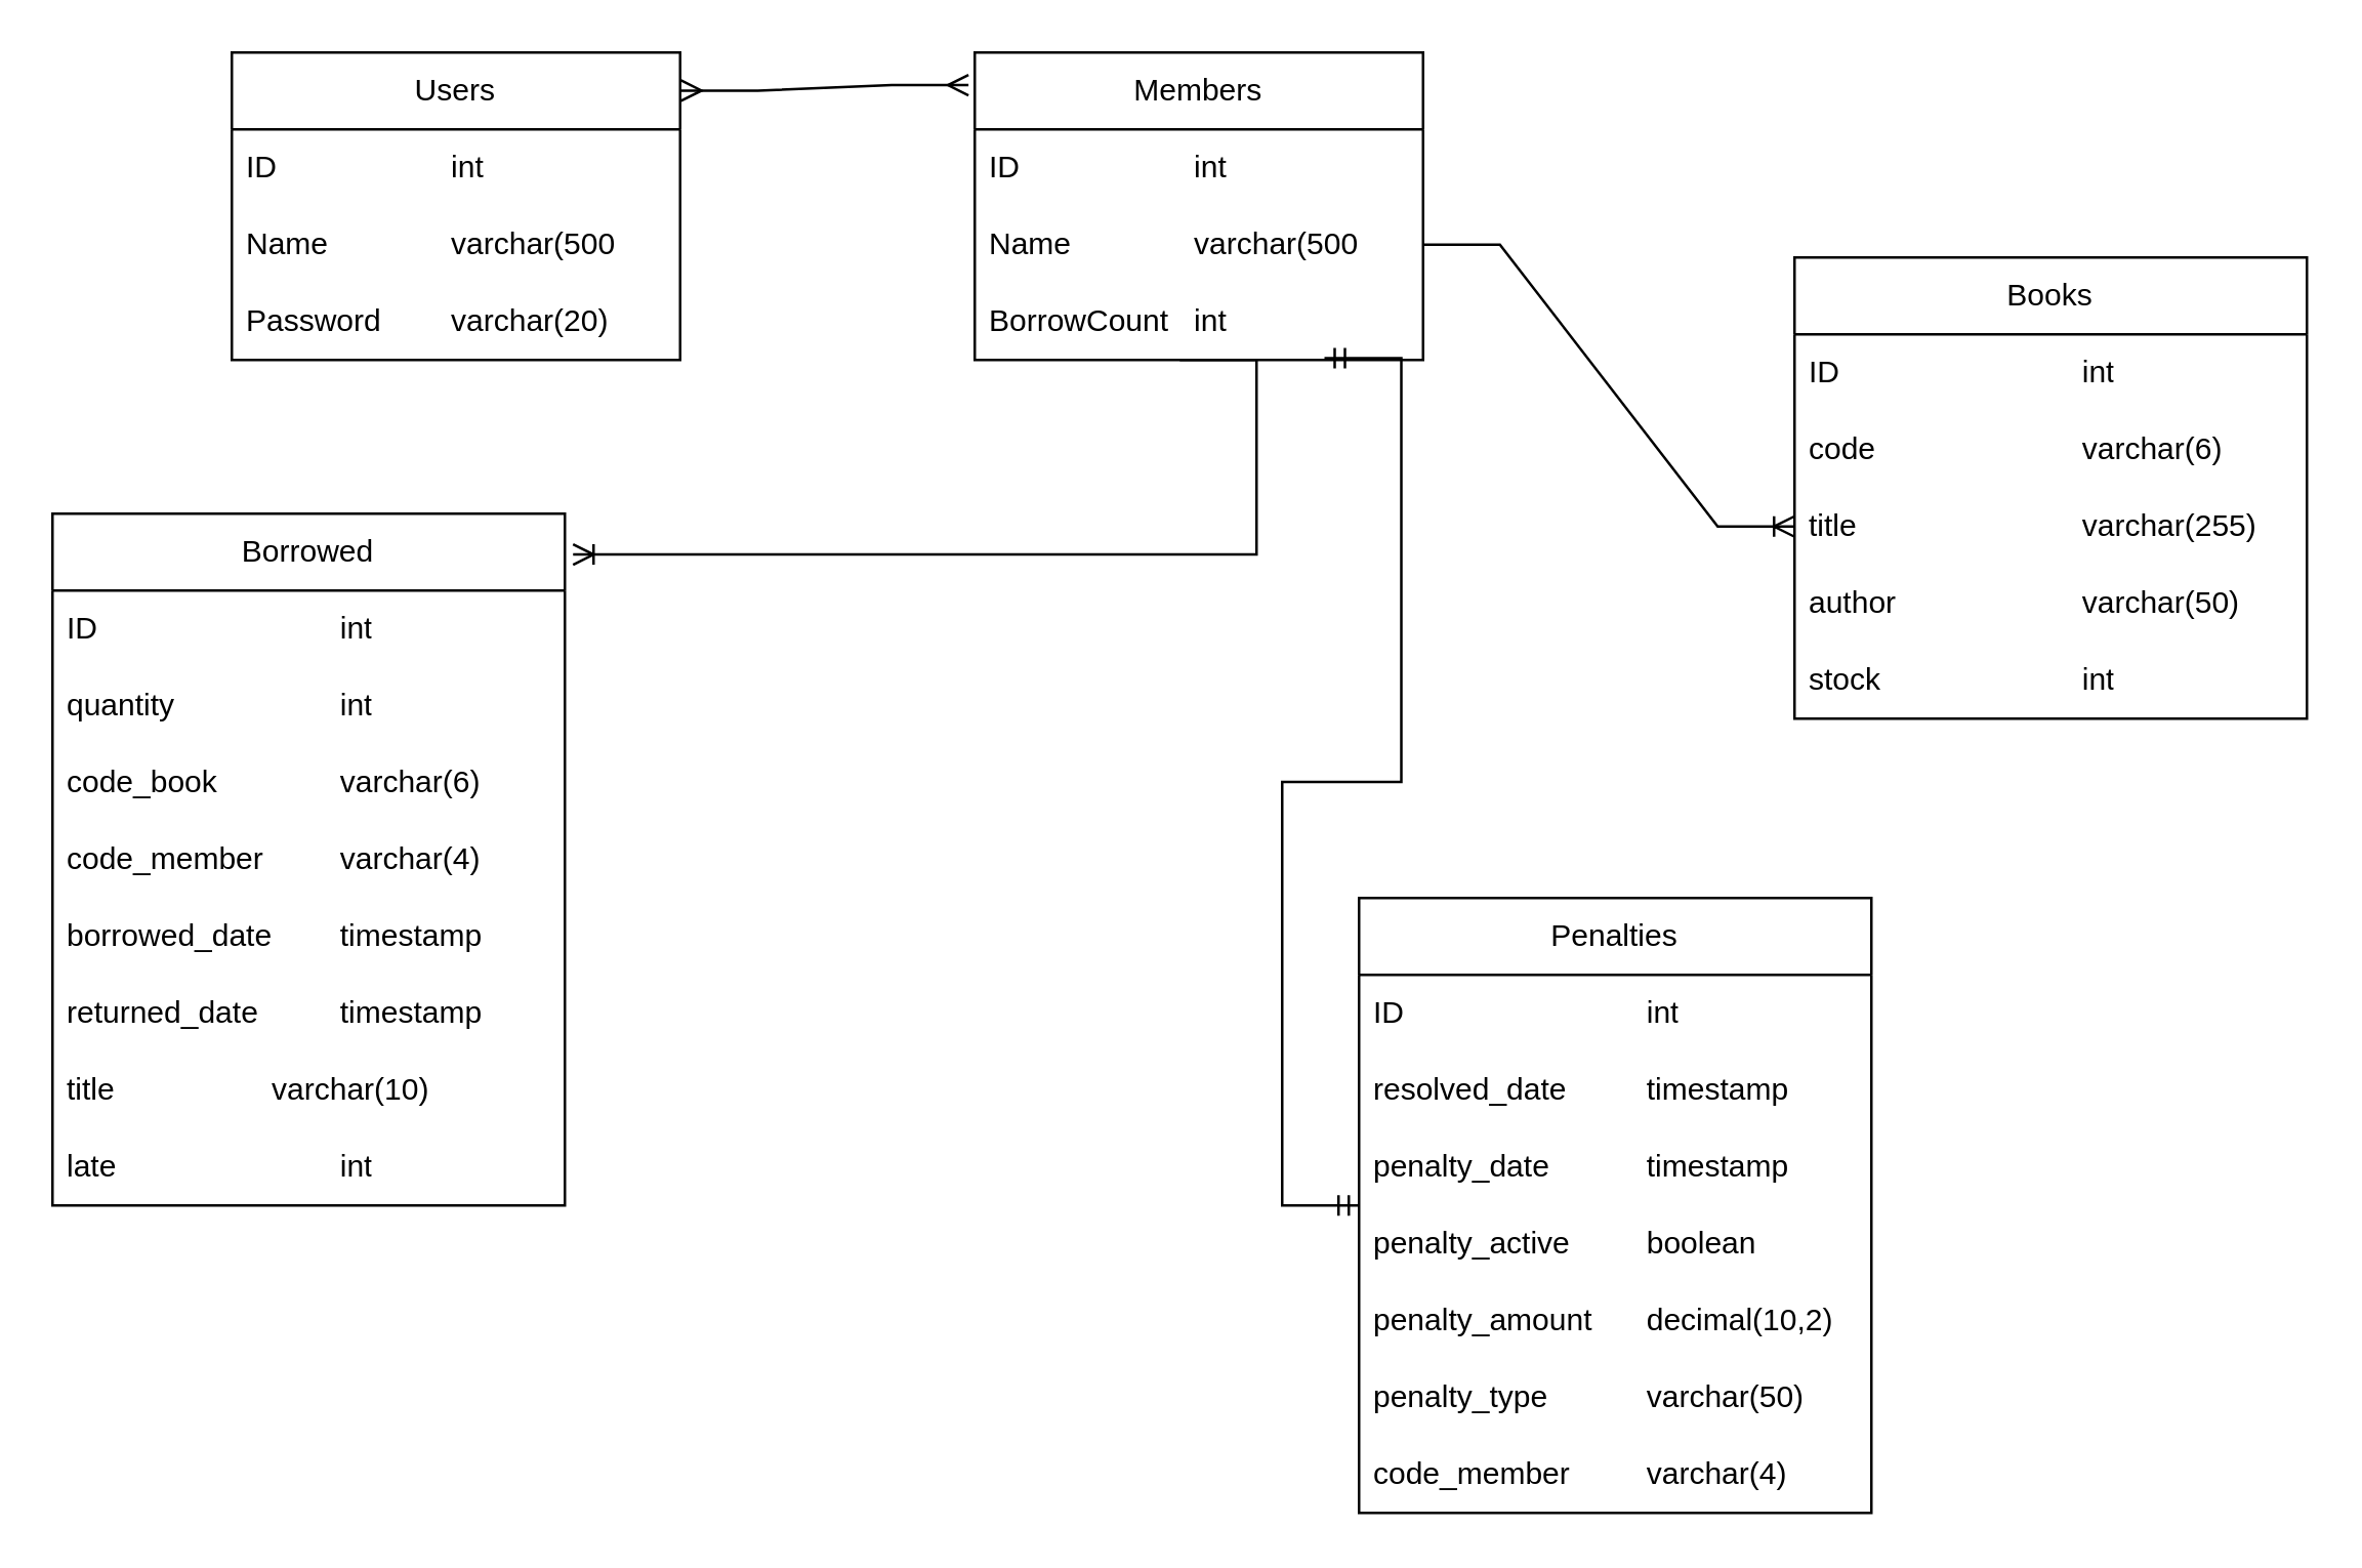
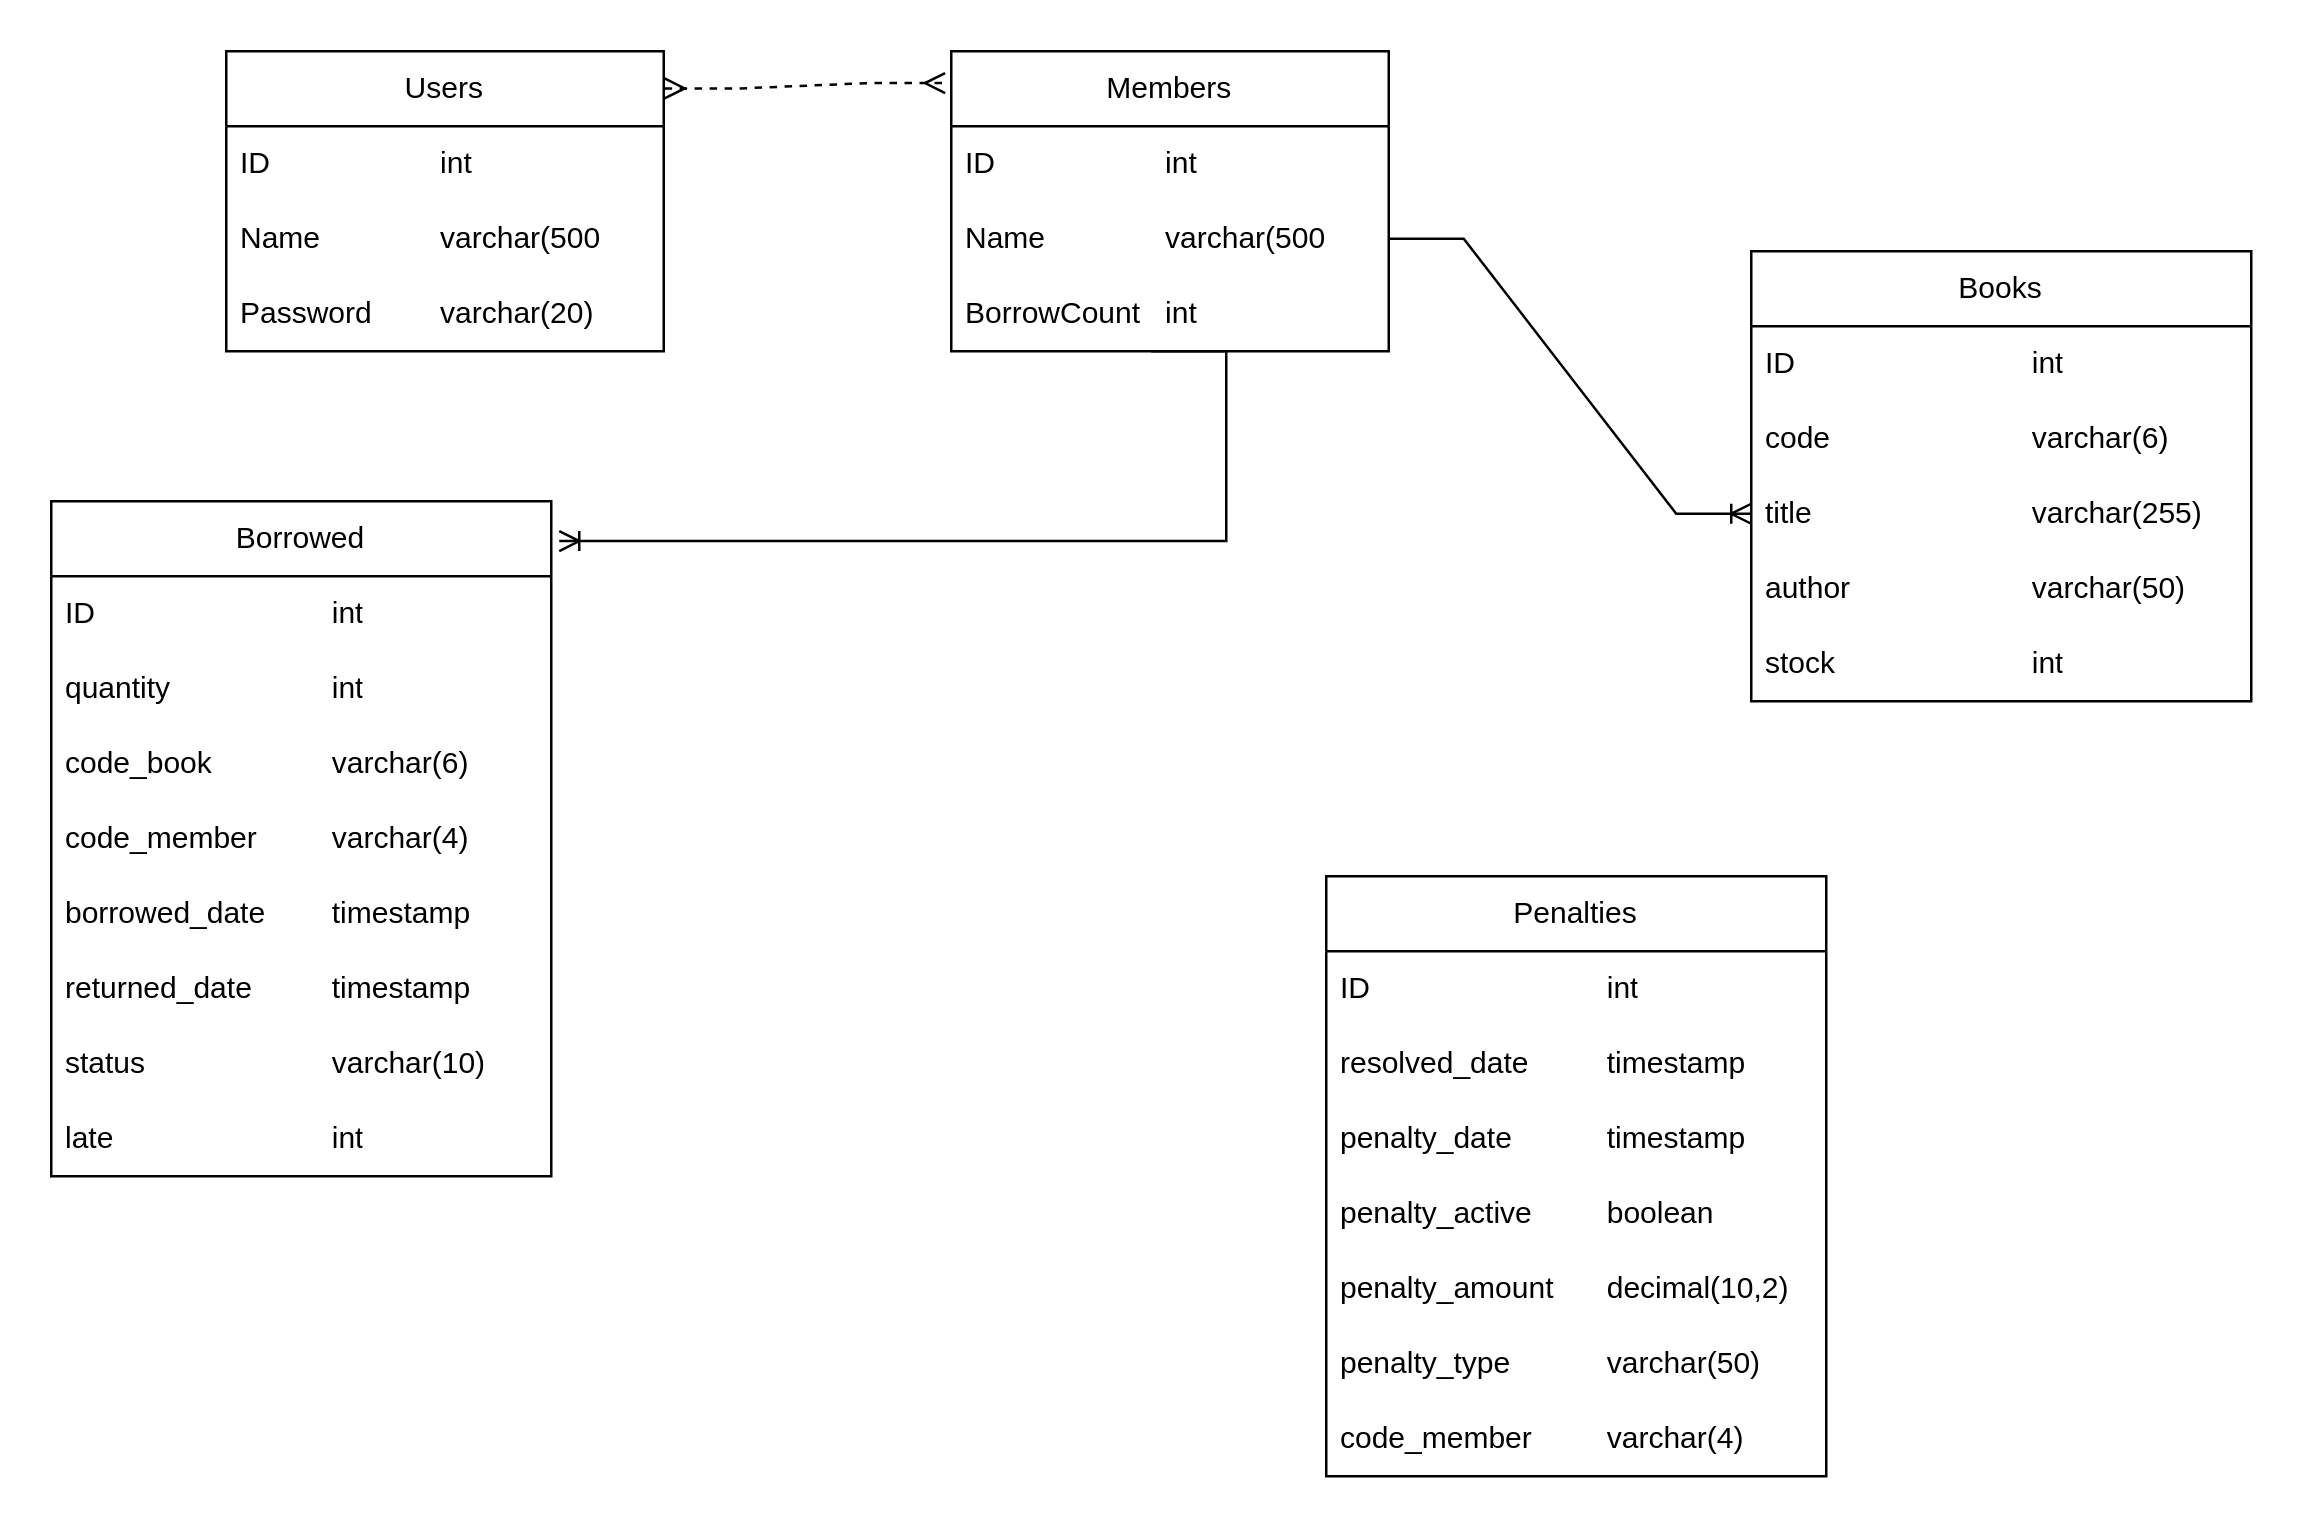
- <mxCell id="33" value="" style="edgeStyle=entityRelationEdgeStyle;fontSize=12;html=1;endArrow=ERmany;startArrow=ERmany;rounded=0;exitX=1.002;exitY=0.124;exitDx=0;exitDy=0;exitPerimeter=0;entryX=-0.014;entryY=0.106;entryDx=0;entryDy=0;entryPerimeter=0;" edge="1" parent="1" source="2" target="6"><mxGeometry width="100" height="100" relative="1" as="geometry"><mxPoint x="540" y="280" as="sourcePoint" /><mxPoint x="640" y="180" as="targetPoint" /><Array as="points"><mxPoint x="330" y="170" /></Array></mxGeometry></mxCell>
+ <mxCell id="33" value="" style="edgeStyle=entityRelationEdgeStyle;fontSize=12;html=1;endArrow=ERmany;startArrow=ERmany;rounded=0;exitX=1.002;exitY=0.124;exitDx=0;exitDy=0;exitPerimeter=0;entryX=-0.014;entryY=0.106;entryDx=0;entryDy=0;entryPerimeter=0;dashed=1;" edge="1" parent="1" source="2" target="6"><mxGeometry width="100" height="100" relative="1" as="geometry"><mxPoint x="540" y="280" as="sourcePoint" /><mxPoint x="640" y="180" as="targetPoint" /><Array as="points"><mxPoint x="330" y="170" /></Array></mxGeometry></mxCell>
- <mxCell id="36" value="" style="edgeStyle=entityRelationEdgeStyle;fontSize=12;html=1;endArrow=ERmandOne;startArrow=ERmandOne;rounded=0;exitX=0.78;exitY=0.978;exitDx=0;exitDy=0;exitPerimeter=0;" edge="1" parent="1" source="9" target="10"><mxGeometry width="100" height="100" relative="1" as="geometry"><mxPoint x="540" y="320" as="sourcePoint" /><mxPoint x="640" y="220" as="targetPoint" /></mxGeometry></mxCell>
- <mxCell id="25" value="title&lt;span style=&quot;white-space: pre;&quot;&gt;&#09;&lt;/span&gt;&lt;span style=&quot;white-space: pre;&quot;&gt;&#09;&lt;/span&gt;&lt;span style=&quot;white-space: pre;&quot;&gt;&#09;&lt;/span&gt;varchar(10)" style="text;strokeColor=none;fillColor=none;align=left;verticalAlign=middle;spacingLeft=4;spacingRight=4;overflow=hidden;points=[[0,0.5],[1,0.5]];portConstraint=eastwest;rotatable=0;whiteSpace=wrap;html=1;" vertex="1" parent="18"><mxGeometry y="210" width="200" height="30" as="geometry" /></mxCell>
+ <mxCell id="25" value="status&lt;span style=&quot;white-space: pre;&quot;&gt;&#09;&lt;/span&gt;&lt;span style=&quot;white-space: pre;&quot;&gt;&#09;&lt;/span&gt;&lt;span style=&quot;white-space: pre;&quot;&gt;&#09;&lt;/span&gt;varchar(10)" style="text;strokeColor=none;fillColor=none;align=left;verticalAlign=middle;spacingLeft=4;spacingRight=4;overflow=hidden;points=[[0,0.5],[1,0.5]];portConstraint=eastwest;rotatable=0;whiteSpace=wrap;html=1;" vertex="1" parent="18"><mxGeometry y="210" width="200" height="30" as="geometry" /></mxCell>
